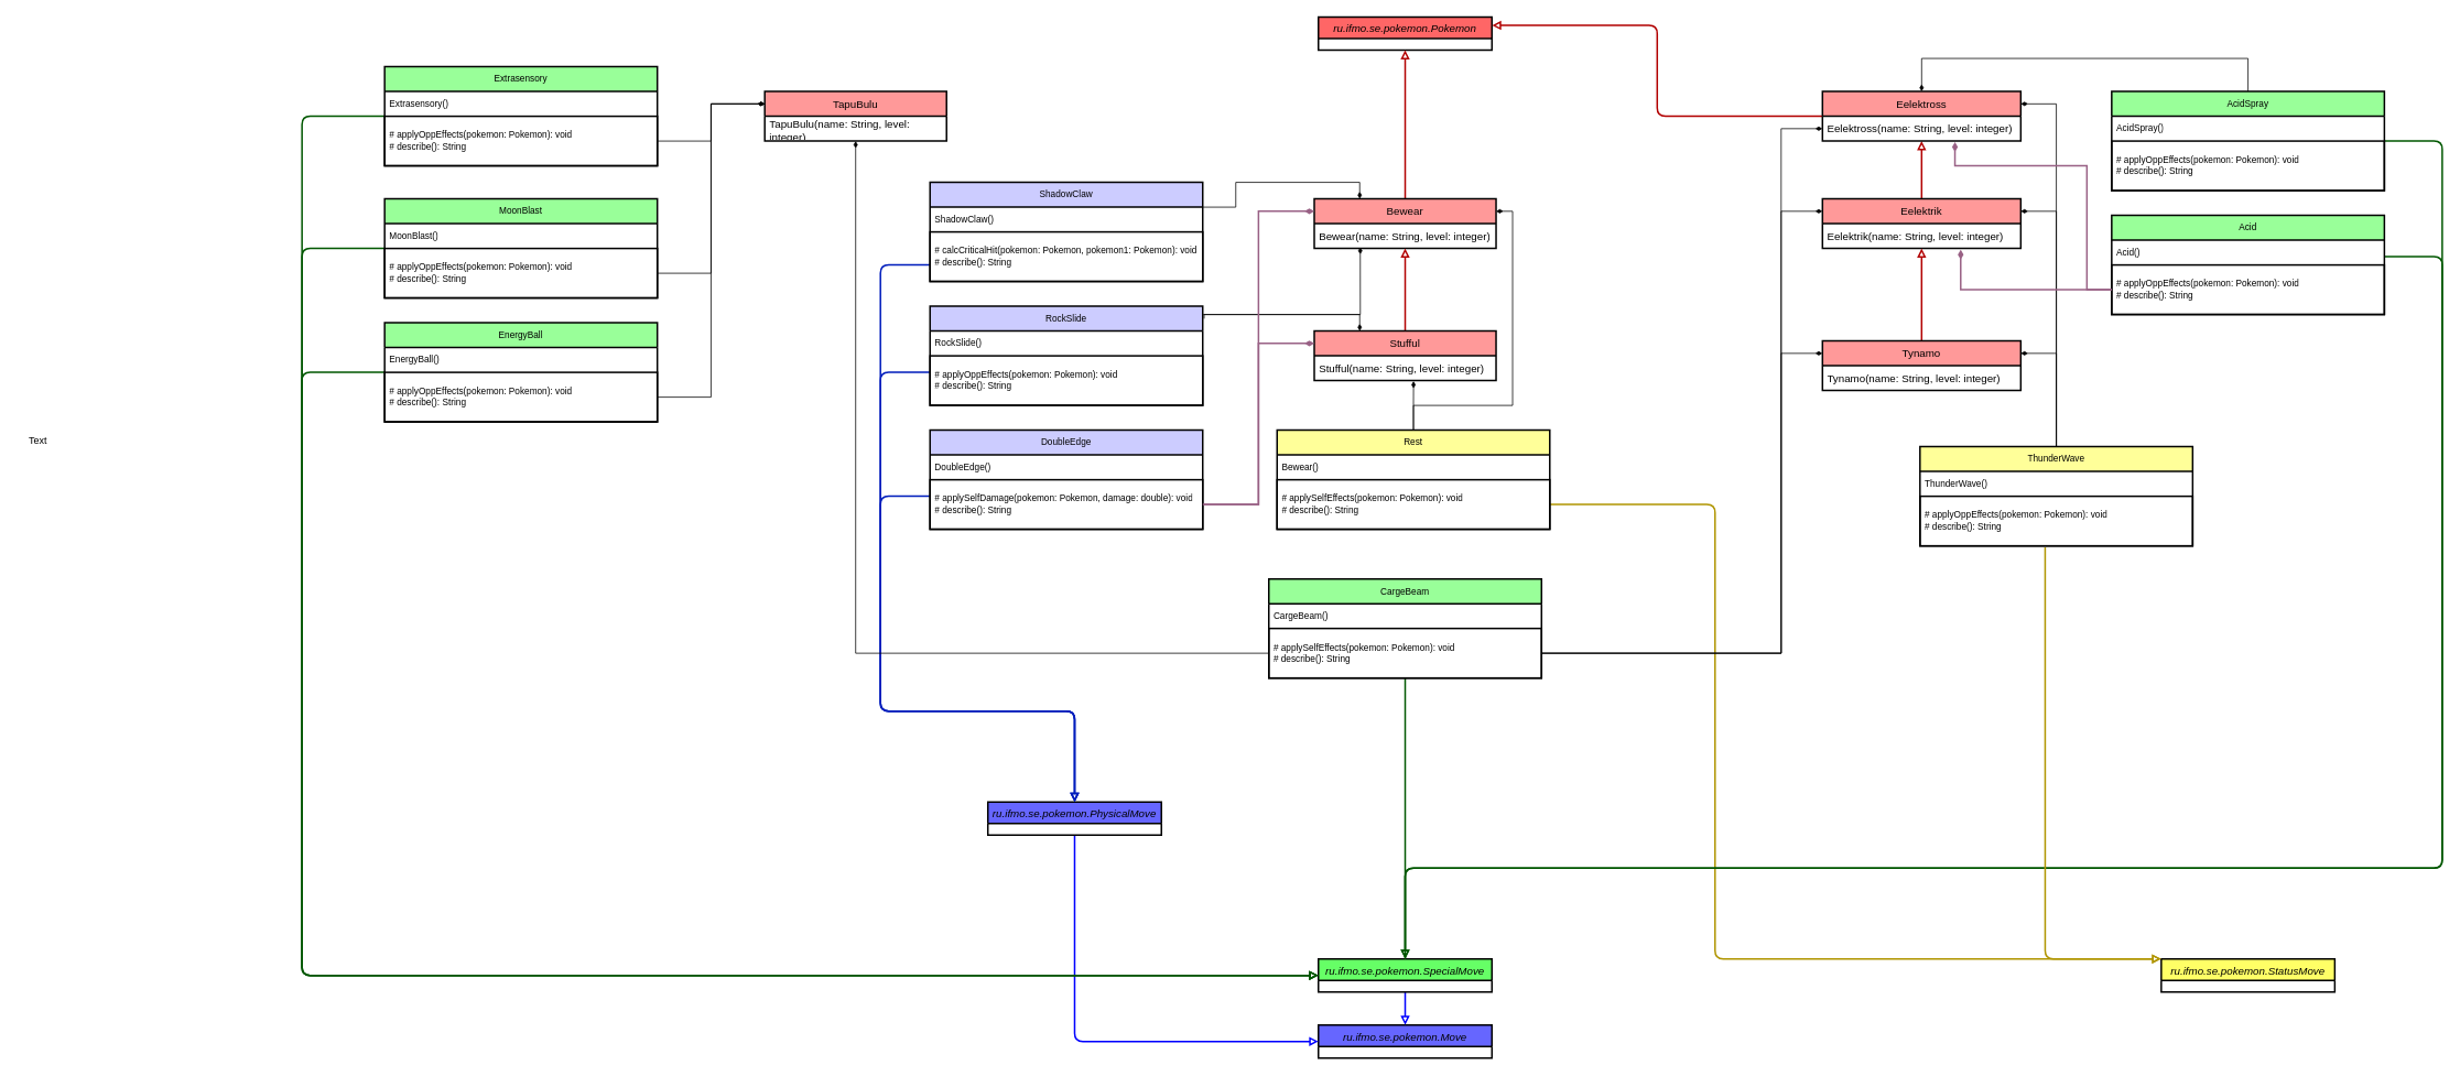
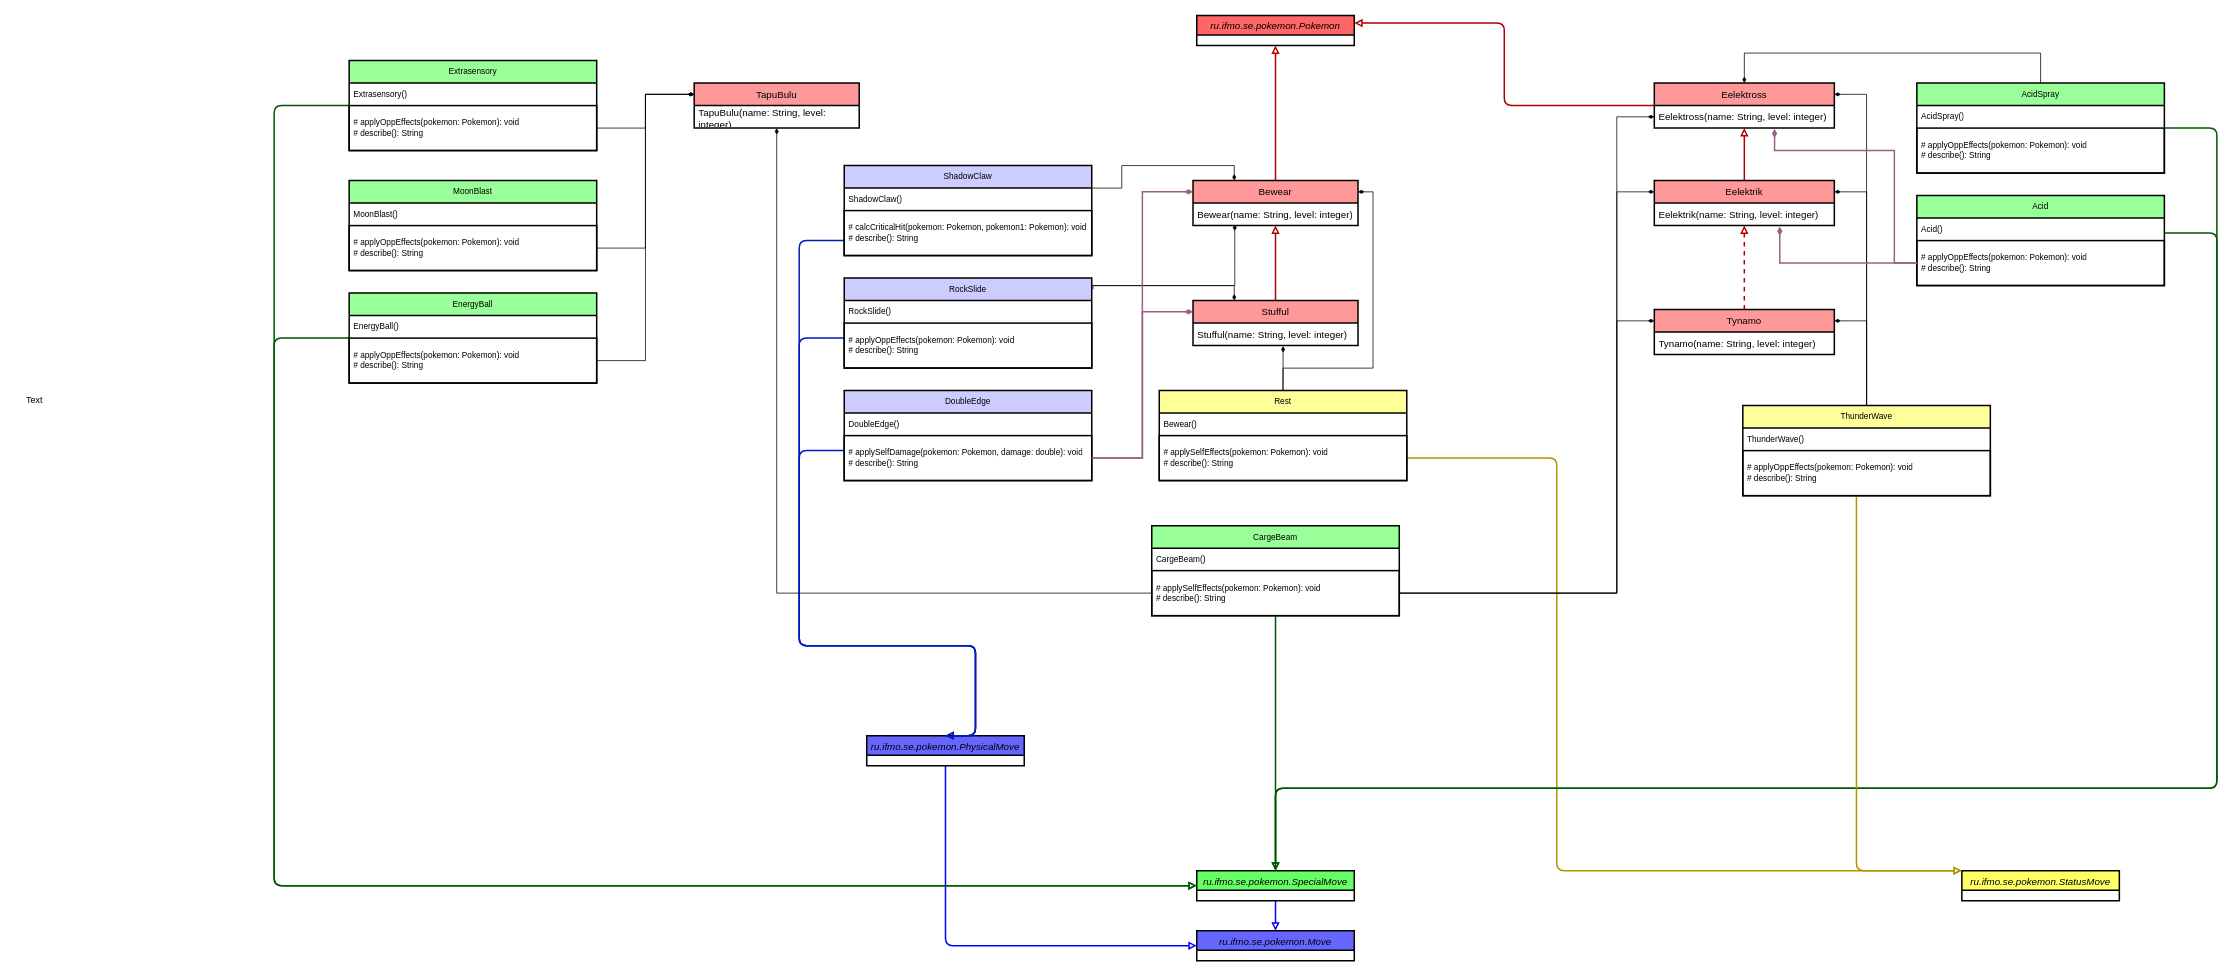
- <mxCell id="61" style="edgeStyle=orthogonalEdgeStyle;rounded=1;orthogonalLoop=1;jettySize=auto;html=1;entryX=0;entryY=0.5;entryDx=0;entryDy=0;strokeWidth=2;fillColor=#008a00;strokeColor=#005700;curved=0;startArrow=none;startFill=0;endArrow=block;endFill=0;" edge="1" parent="1" source="62" target="23"><mxGeometry relative="1" as="geometry"><Array as="points"><mxPoint x="365" y="300" /><mxPoint x="365" y="1180" /></Array></mxGeometry></mxCell>
- <mxCell id="14" style="edgeStyle=orthogonalEdgeStyle;rounded=1;orthogonalLoop=1;jettySize=auto;html=1;curved=0;strokeWidth=2;fillColor=#e51400;strokeColor=#B20000;fontSize=13;endArrow=block;endFill=0;" edge="1" parent="1" source="15" target="12"><mxGeometry relative="1" as="geometry" /></mxCell>
+ <mxCell id="14" style="edgeStyle=orthogonalEdgeStyle;rounded=1;orthogonalLoop=1;jettySize=auto;html=1;curved=0;strokeWidth=2;fillColor=#e51400;strokeColor=#B20000;fontSize=13;endArrow=block;endFill=0;dashed=1;" edge="1" parent="1" source="15" target="12"><mxGeometry relative="1" as="geometry" /></mxCell>
- <mxCell id="25" value="ru.ifmo.se.pokemon.PhysicalMove&#10;&#10;" style="swimlane;fontStyle=2;align=center;verticalAlign=top;childLayout=stackLayout;horizontal=1;startSize=26;horizontalStack=0;resizeParent=1;resizeLast=0;collapsible=1;marginBottom=0;rounded=0;shadow=0;strokeWidth=2;fontSize=13;fillColor=#6666FF;" vertex="1" parent="1"><mxGeometry x="1195" y="970" width="210" height="40" as="geometry"><mxRectangle x="900" y="40" width="160" height="26" as="alternateBounds" /></mxGeometry></mxCell>
+ <mxCell id="25" value="ru.ifmo.se.pokemon.PhysicalMove&#10;&#10;" style="swimlane;fontStyle=2;align=center;verticalAlign=top;childLayout=stackLayout;horizontal=1;startSize=26;horizontalStack=0;resizeParent=1;resizeLast=0;collapsible=1;marginBottom=0;rounded=0;shadow=0;strokeWidth=2;fontSize=13;fillColor=#6666FF;" vertex="1" parent="1"><mxGeometry x="1155" y="980" width="210" height="40" as="geometry"><mxRectangle x="900" y="40" width="160" height="26" as="alternateBounds" /></mxGeometry></mxCell>
